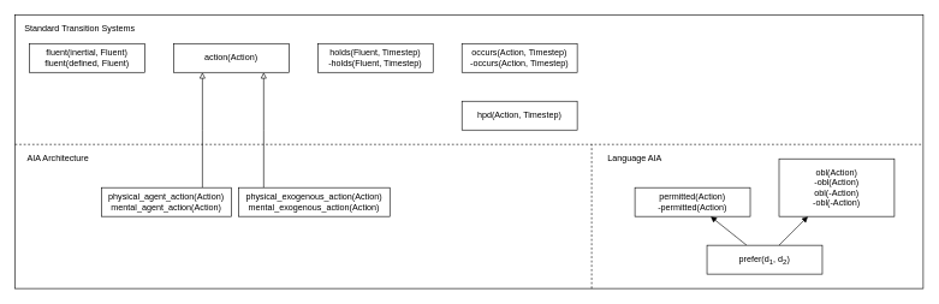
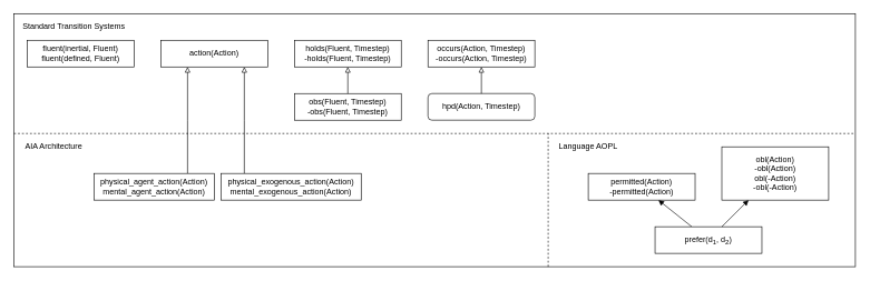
+ <mxCell id="7" value="" style="endArrow=block;html=1;endFill=0;" parent="1" source="5" target="4" edge="1"><mxGeometry width="50" height="50" relative="1" as="geometry"><mxPoint x="490" y="330" as="sourcePoint" /><mxPoint x="540" y="280" as="targetPoint" /></mxGeometry></mxCell>
+ <mxCell id="8" value="" style="endArrow=block;html=1;endFill=0;" parent="1" source="6" target="3" edge="1"><mxGeometry width="50" height="50" relative="1" as="geometry"><mxPoint x="360" y="310" as="sourcePoint" /><mxPoint x="360" y="270" as="targetPoint" /></mxGeometry></mxCell>
+ <mxCell id="5" value="&lt;div&gt;obs(Fluent, Timestep)&lt;/div&gt;&lt;div&gt;-obs(Fluent, Timestep)&lt;/div&gt;" style="rounded=0;whiteSpace=wrap;html=1;" parent="1" vertex="1"><mxGeometry x="440" y="140" width="160" height="40" as="geometry" /></mxCell>
- <mxCell id="6" value="hpd(Action, Timestep)" style="rounded=0;whiteSpace=wrap;html=1;" parent="1" vertex="1"><mxGeometry x="640" y="140" width="160" height="40" as="geometry" /></mxCell>
+ <mxCell id="6" value="hpd(Action, Timestep)" style="whiteSpace=wrap;html=1;rounded=1;" parent="1" vertex="1"><mxGeometry x="640" y="140" width="160" height="40" as="geometry" /></mxCell>
- <mxCell id="16" value="Language AIA" style="text;html=1;strokeColor=none;fillColor=none;align=center;verticalAlign=middle;whiteSpace=wrap;rounded=0;" parent="1" vertex="1"><mxGeometry x="830" y="210" width="100" height="20" as="geometry" /></mxCell>
+ <mxCell id="16" value="Language AOPL" style="text;html=1;strokeColor=none;fillColor=none;align=center;verticalAlign=middle;whiteSpace=wrap;rounded=0;" parent="1" vertex="1"><mxGeometry x="830" y="210" width="100" height="20" as="geometry" /></mxCell>
